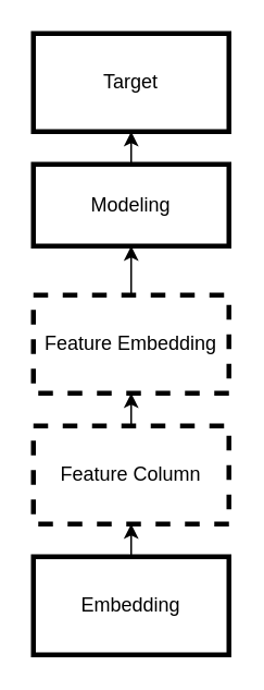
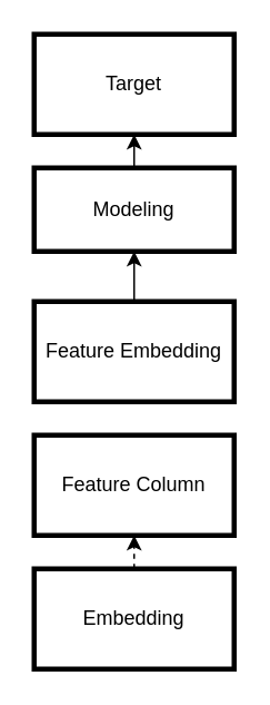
- <mxCell id="7" value="Feature Embedding" style="rounded=0;whiteSpace=wrap;html=1;strokeWidth=3;dashed=1;" vertex="1" parent="1"><mxGeometry x="20" y="180" width="120" height="60" as="geometry" /></mxCell>
+ <mxCell id="7" value="Feature Embedding" style="rounded=0;whiteSpace=wrap;html=1;strokeWidth=3;" vertex="1" parent="1"><mxGeometry x="20" y="180" width="120" height="60" as="geometry" /></mxCell>
- <mxCell id="4" style="edgeStyle=orthogonalEdgeStyle;rounded=0;orthogonalLoop=1;jettySize=auto;html=1;exitX=0.5;exitY=0;exitDx=0;exitDy=0;entryX=0.5;entryY=1;entryDx=0;entryDy=0;" edge="1" parent="1" source="5" target="7"><mxGeometry relative="1" as="geometry" /></mxCell>
- <mxCell id="5" value="Feature Column" style="rounded=0;whiteSpace=wrap;html=1;strokeWidth=3;dashed=1;" vertex="1" parent="1"><mxGeometry x="20" y="260" width="120" height="60" as="geometry" /></mxCell>
+ <mxCell id="5" value="Feature Column" style="rounded=0;whiteSpace=wrap;html=1;strokeWidth=3;" vertex="1" parent="1"><mxGeometry x="20" y="260" width="120" height="60" as="geometry" /></mxCell>
- <mxCell id="2" style="edgeStyle=orthogonalEdgeStyle;rounded=0;orthogonalLoop=1;jettySize=auto;html=1;exitX=0.5;exitY=0;exitDx=0;exitDy=0;entryX=0.5;entryY=1;entryDx=0;entryDy=0;" edge="1" parent="1" source="3" target="5"><mxGeometry relative="1" as="geometry" /></mxCell>
+ <mxCell id="2" style="edgeStyle=orthogonalEdgeStyle;rounded=0;orthogonalLoop=1;jettySize=auto;html=1;exitX=0.5;exitY=0;exitDx=0;exitDy=0;entryX=0.5;entryY=1;entryDx=0;entryDy=0;dashed=1;" edge="1" parent="1" source="3" target="5"><mxGeometry relative="1" as="geometry" /></mxCell>
